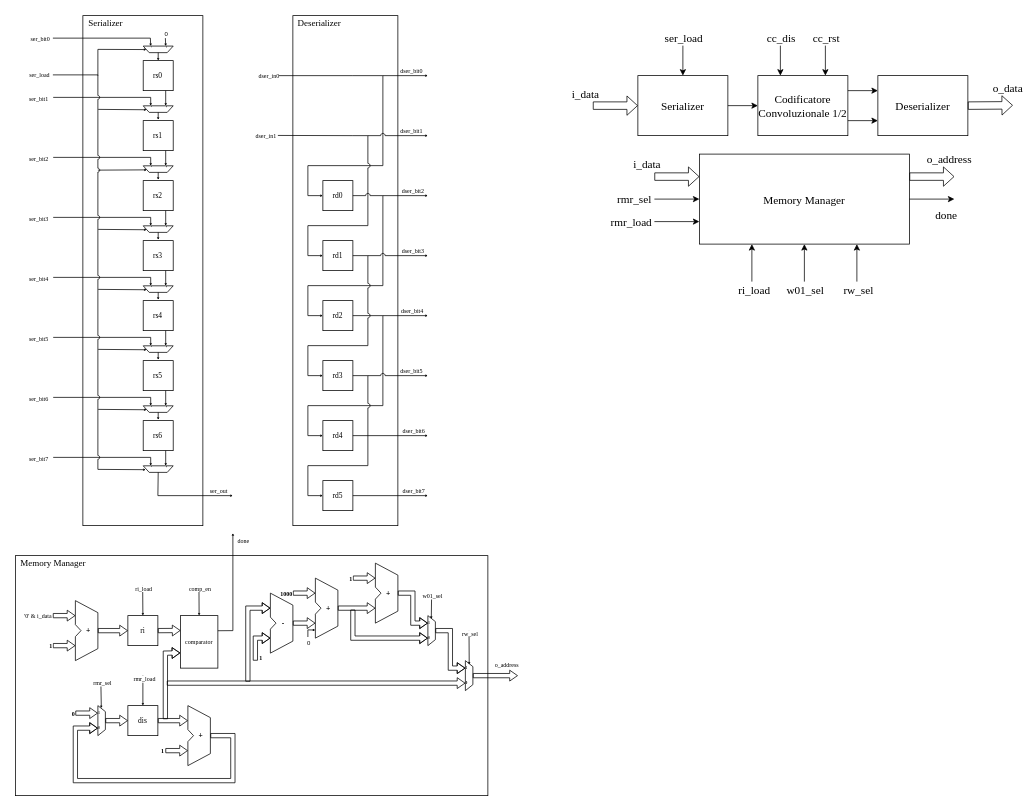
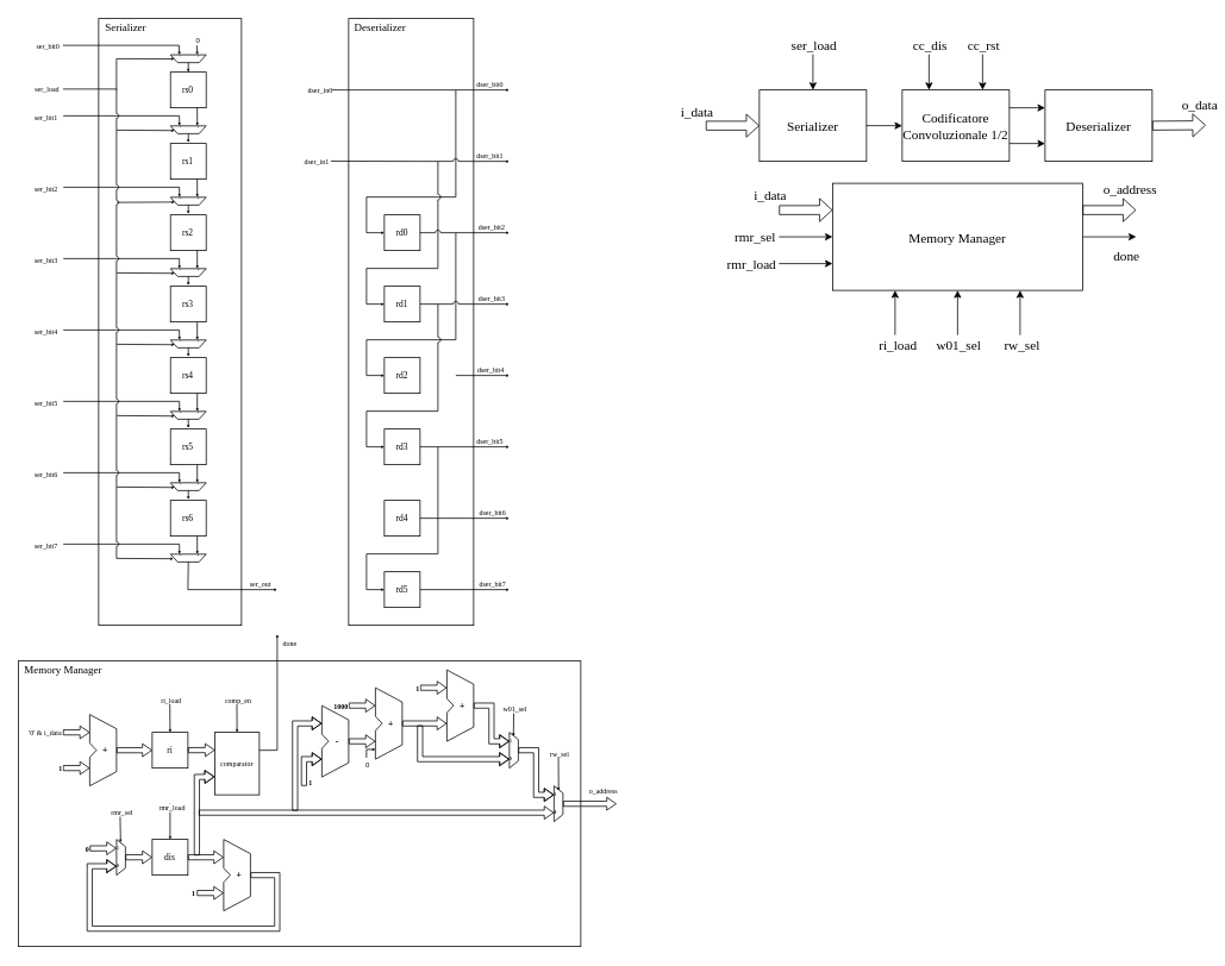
- <mxCell id="75" value="" style="endArrow=classic;html=1;rounded=0;endSize=1;startSize=1;jumpSize=6;jumpStyle=arc;exitX=1;exitY=0.5;exitDx=0;exitDy=0;entryX=0;entryY=0.5;entryDx=0;entryDy=0;" parent="1" source="71" target="73" edge="1"><mxGeometry width="50" height="50" relative="1" as="geometry"><mxPoint x="490" y="720" as="sourcePoint" /><mxPoint x="480" y="580" as="targetPoint" /><Array as="points"><mxPoint x="510" y="420" /><mxPoint x="510" y="540" /><mxPoint x="410" y="540" /><mxPoint x="410" y="580" /></Array></mxGeometry></mxCell>
